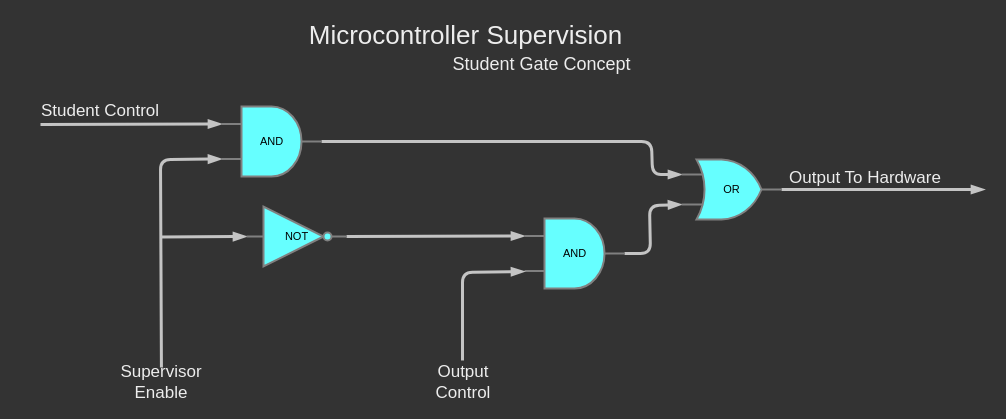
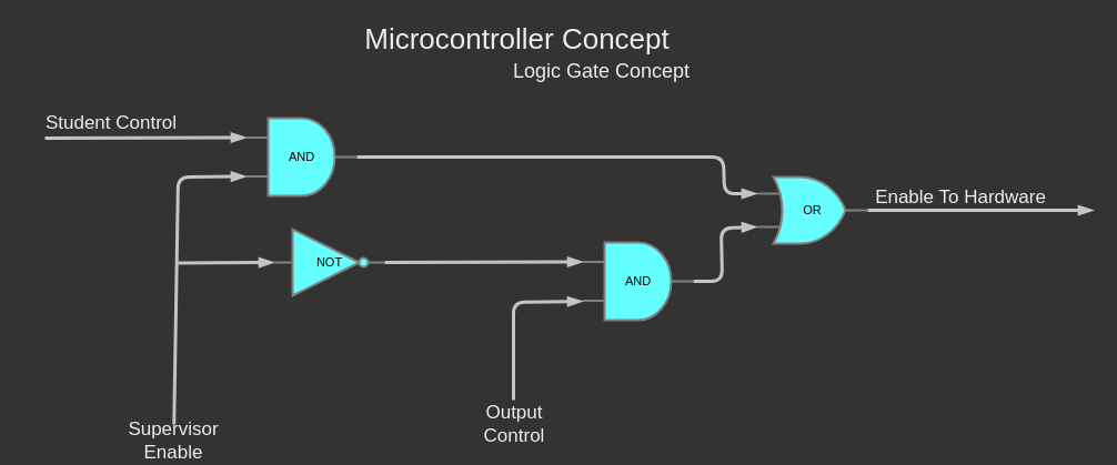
- <mxCell id="18" value="Microcontroller Supervision" style="text;html=1;strokeColor=none;fillColor=none;align=center;verticalAlign=middle;whiteSpace=wrap;rounded=0;fontColor=#EDEDED;fontSize=26;fontFamily=Helvetica;" vertex="1" parent="1"><mxGeometry x="251" y="20" width="429" height="30" as="geometry" /></mxCell>
+ <mxCell id="18" value="Microcontroller Concept" style="text;html=1;strokeColor=none;fillColor=none;align=center;verticalAlign=middle;whiteSpace=wrap;rounded=0;fontColor=#EDEDED;fontSize=26;fontFamily=Helvetica;" vertex="1" parent="1"><mxGeometry x="251" y="20" width="429" height="30" as="geometry" /></mxCell>
- <mxCell id="19" value="Student Gate Concept" style="text;html=1;strokeColor=none;fillColor=none;align=center;verticalAlign=middle;whiteSpace=wrap;rounded=0;fontColor=#EDEDED;fontSize=18;fontFamily=Helvetica;" vertex="1" parent="1"><mxGeometry x="327" y="49" width="429" height="30" as="geometry" /></mxCell>
+ <mxCell id="19" value="Logic Gate Concept" style="text;html=1;strokeColor=none;fillColor=none;align=center;verticalAlign=middle;whiteSpace=wrap;rounded=0;fontColor=#EDEDED;fontSize=18;fontFamily=Helvetica;" vertex="1" parent="1"><mxGeometry x="327" y="49" width="429" height="30" as="geometry" /></mxCell>
- <mxCell id="17" value="Output To Hardware" style="text;html=1;strokeColor=none;fillColor=none;align=center;verticalAlign=middle;whiteSpace=wrap;rounded=0;fontColor=#EDEDED;fontSize=17;fontFamily=Helvetica;" vertex="1" parent="1"><mxGeometry x="771" y="163" width="188" height="30" as="geometry" /></mxCell>
+ <mxCell id="17" value="Enable To Hardware" style="text;html=1;strokeColor=none;fillColor=none;align=center;verticalAlign=middle;whiteSpace=wrap;rounded=0;fontColor=#EDEDED;fontSize=17;fontFamily=Helvetica;" vertex="1" parent="1"><mxGeometry x="771" y="163" width="188" height="30" as="geometry" /></mxCell>
- <mxCell id="3" value="Supervisor Enable" style="text;html=1;strokeColor=none;fillColor=none;align=center;verticalAlign=middle;whiteSpace=wrap;rounded=0;fontColor=#EDEDED;fontSize=17;fontFamily=Helvetica;" vertex="1" parent="1"><mxGeometry x="131" y="367" width="60" height="30" as="geometry" /></mxCell>
+ <mxCell id="3" value="Supervisor Enable" style="text;html=1;strokeColor=none;fillColor=none;align=center;verticalAlign=middle;whiteSpace=wrap;rounded=0;fontColor=#EDEDED;fontSize=17;fontFamily=Helvetica;" vertex="1" parent="1"><mxGeometry x="126" y="382" width="60" height="30" as="geometry" /></mxCell>
